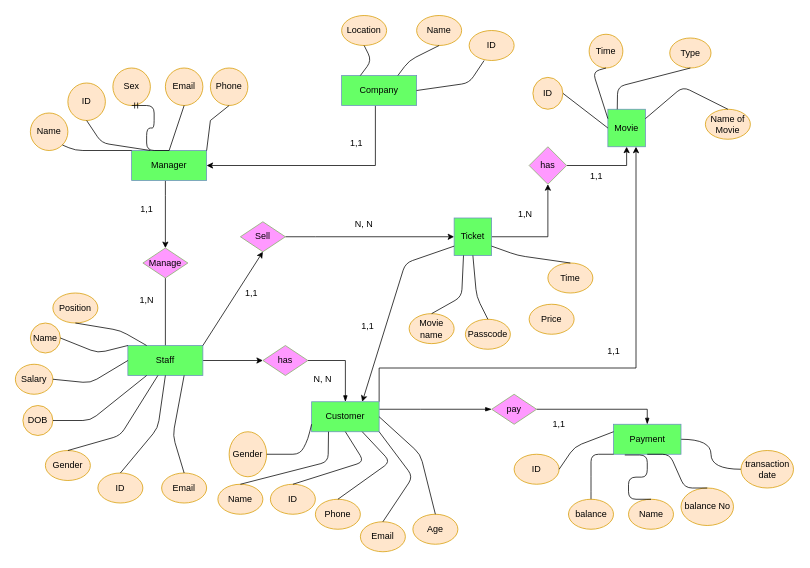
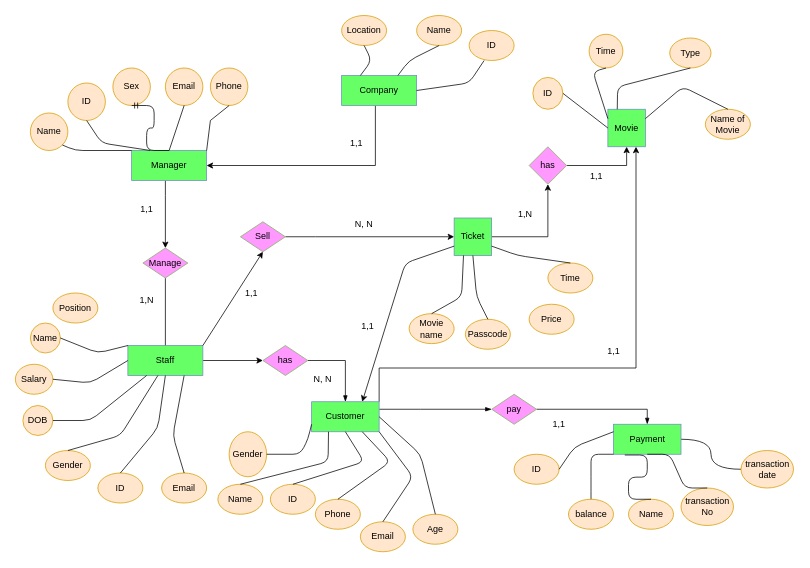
- <mxCell id="53" value="" style="endArrow=none;html=1;exitX=0.5;exitY=0;exitDx=0;exitDy=0;entryX=0.25;entryY=0;entryDx=0;entryDy=0;" parent="1" source="52" target="7" edge="1"><mxGeometry width="50" height="50" relative="1" as="geometry"><mxPoint x="20" y="595" as="sourcePoint" /><mxPoint x="10" y="555" as="targetPoint" /><Array as="points"><mxPoint x="160" y="440" /></Array></mxGeometry></mxCell>
- <mxCell id="91" value="balance No" style="ellipse;whiteSpace=wrap;html=1;strokeColor=#d79b00;fillColor=#ffe6cc;direction=west;" parent="1" vertex="1"><mxGeometry x="907.5" y="650" width="70" height="50" as="geometry" /></mxCell>
+ <mxCell id="91" value="transaction No" style="ellipse;whiteSpace=wrap;html=1;strokeColor=#d79b00;fillColor=#ffe6cc;direction=west;" parent="1" vertex="1"><mxGeometry x="907.5" y="650" width="70" height="50" as="geometry" /></mxCell>
